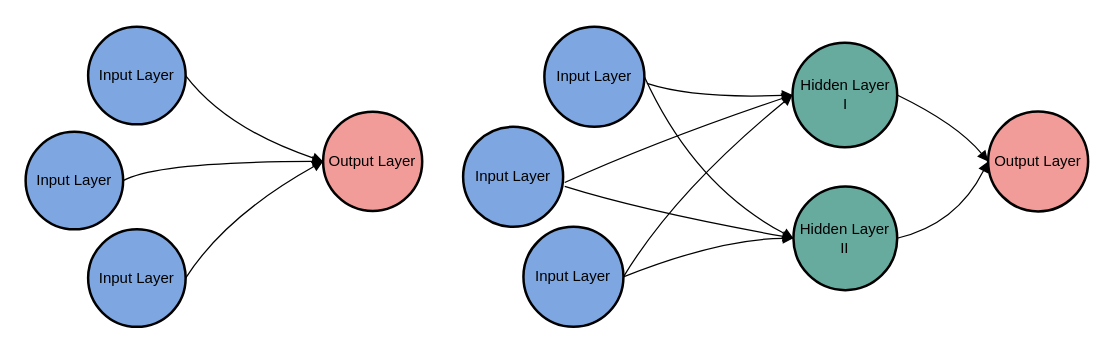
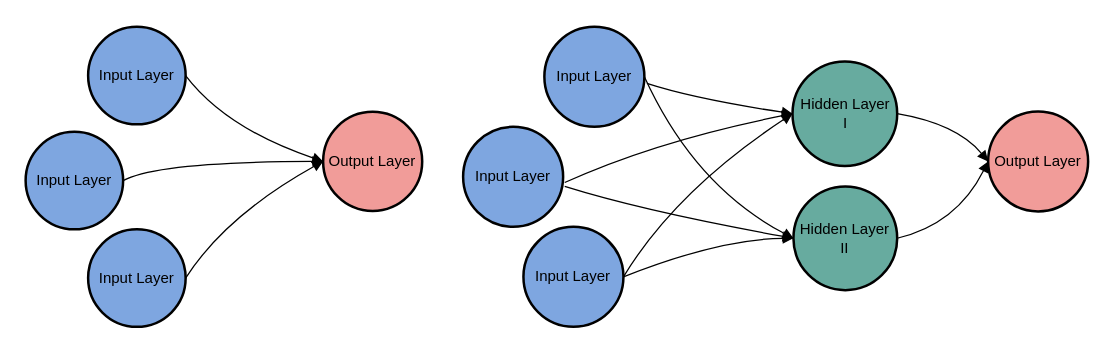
- <mxCell id="3" value="Hidden Layer&#10;I" style="ellipse;aspect=fixed;strokeWidth=2;whiteSpace=wrap;fillColor=#67AB9F;" parent="1" vertex="1"><mxGeometry x="633.5" y="33.51" width="83.75" height="83.75" as="geometry" /></mxCell>
+ <mxCell id="3" value="Hidden Layer&#10;I" style="ellipse;aspect=fixed;strokeWidth=2;whiteSpace=wrap;fillColor=#67AB9F;" parent="1" vertex="1"><mxGeometry x="633.5" y="48.51" width="83.75" height="83.75" as="geometry" /></mxCell>
